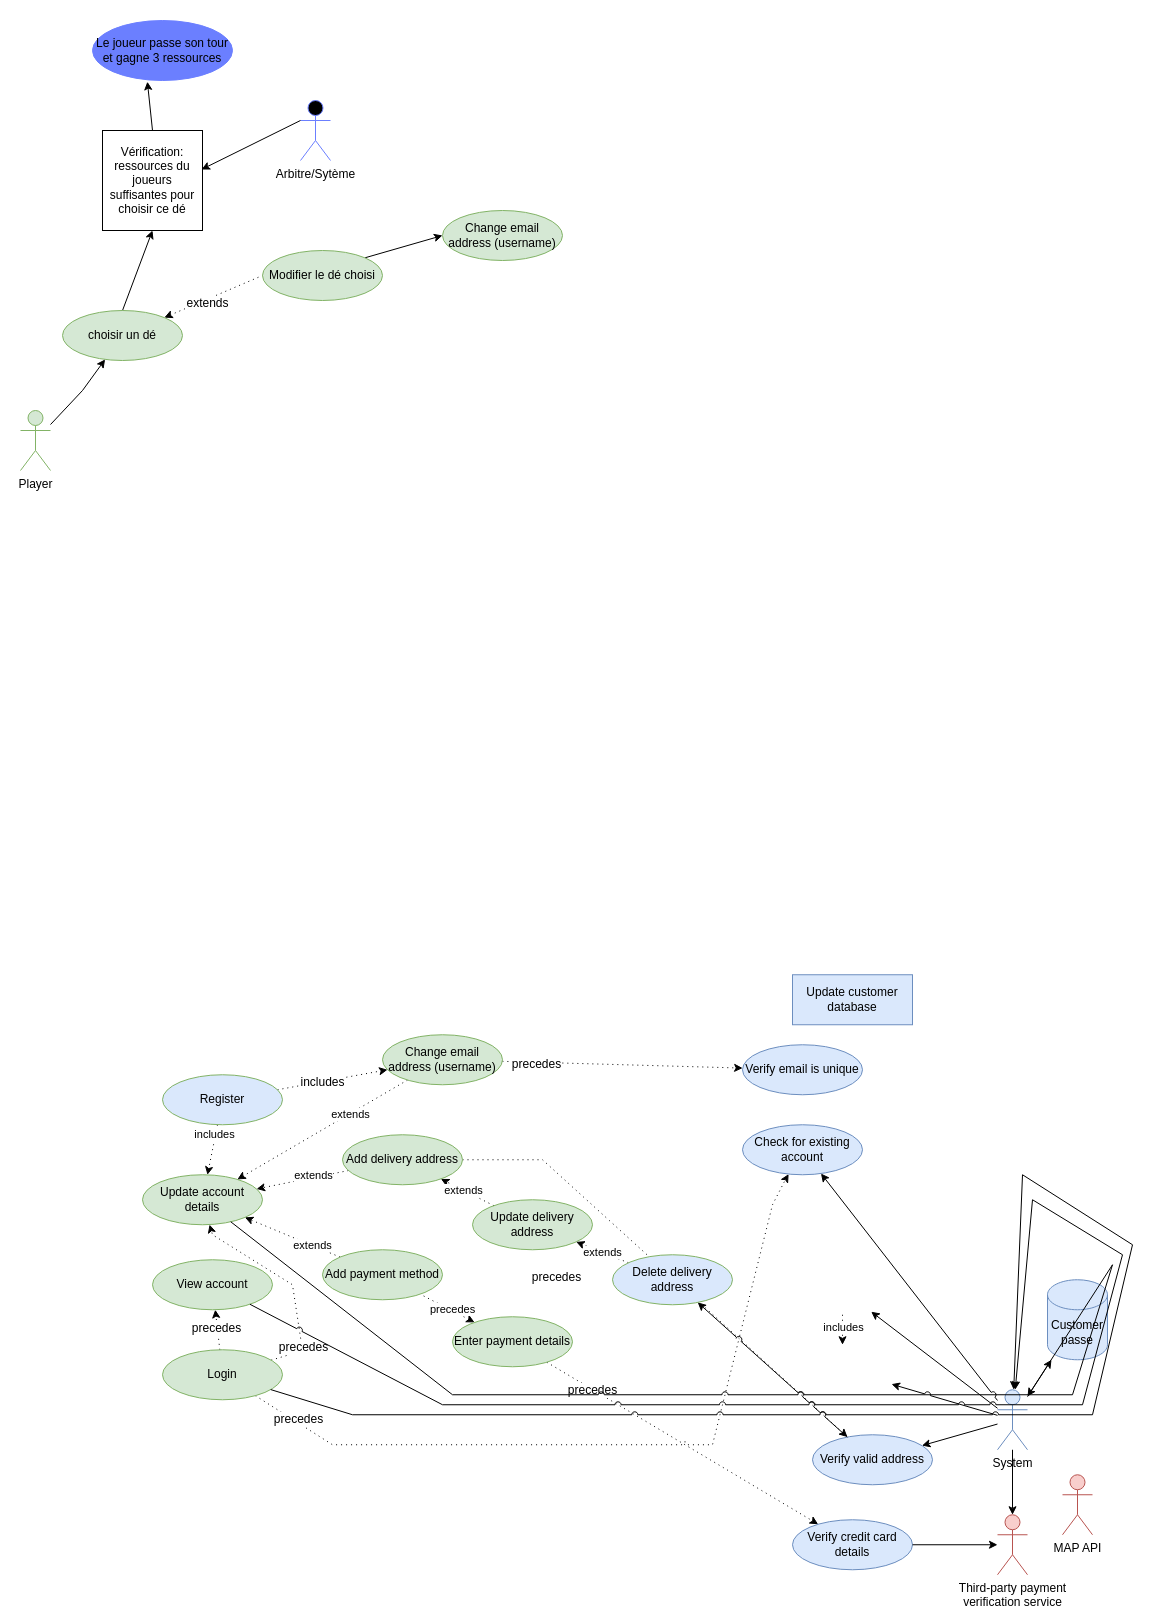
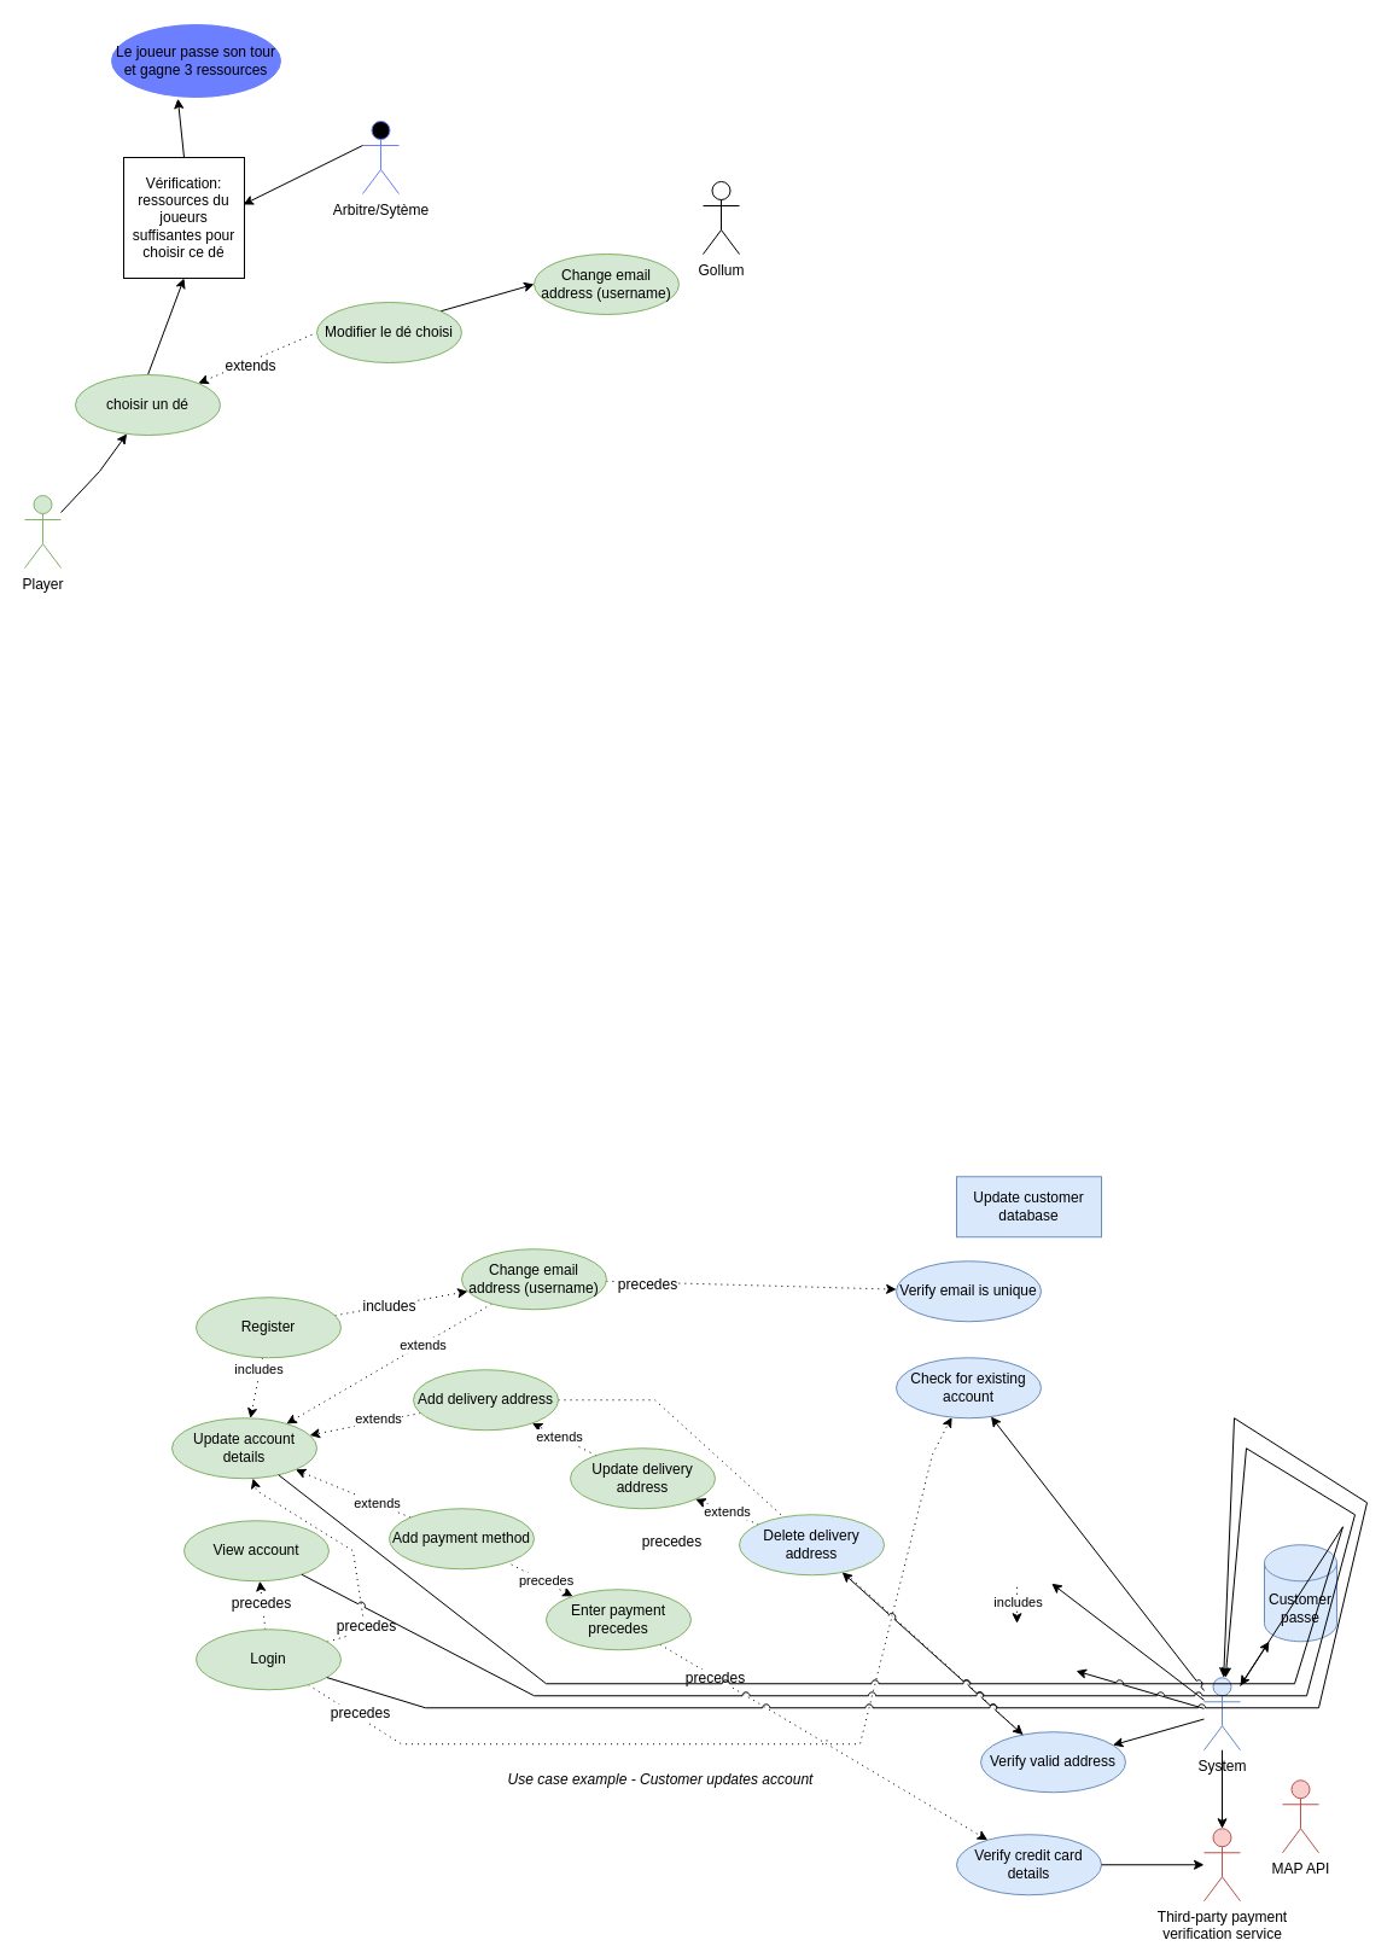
+ <mxCell id="71" value="Gollum" style="shape=umlActor;verticalLabelPosition=bottom;verticalAlign=top;html=1;outlineConnect=0;" parent="1" vertex="1"><mxGeometry x="582" y="150" width="30" height="60" as="geometry" /></mxCell>
- <mxCell id="37" value="Register" style="ellipse;whiteSpace=wrap;html=1;rounded=1;strokeWidth=1;fontSize=12;fillColor=#dae8fc;strokeColor=#82b366;" parent="1" vertex="1"><mxGeometry x="162" y="1074.25" width="120" height="50" as="geometry" /></mxCell>
+ <mxCell id="37" value="Register" style="ellipse;whiteSpace=wrap;html=1;rounded=1;strokeWidth=1;fontSize=12;fillColor=#d5e8d4;strokeColor=#82b366;" parent="1" vertex="1"><mxGeometry x="162" y="1074.25" width="120" height="50" as="geometry" /></mxCell>
- <mxCell id="22" value="Enter payment details" style="ellipse;whiteSpace=wrap;html=1;rounded=1;strokeWidth=1;fontSize=12;fillColor=#d5e8d4;strokeColor=#82b366;" parent="1" vertex="1"><mxGeometry x="452" y="1316.25" width="120" height="50" as="geometry" /></mxCell>
+ <mxCell id="22" value="Enter payment precedes" style="ellipse;whiteSpace=wrap;html=1;rounded=1;strokeWidth=1;fontSize=12;fillColor=#d5e8d4;strokeColor=#82b366;" parent="1" vertex="1"><mxGeometry x="452" y="1316.25" width="120" height="50" as="geometry" /></mxCell>
+ <mxCell id="69" value="Use case example - Customer updates account" style="text;html=1;strokeColor=none;fillColor=none;align=center;verticalAlign=middle;whiteSpace=wrap;rounded=0;fontSize=12;fontStyle=2" parent="1" vertex="1"><mxGeometry x="352" y="1464.25" width="390" height="20" as="geometry" /></mxCell>
